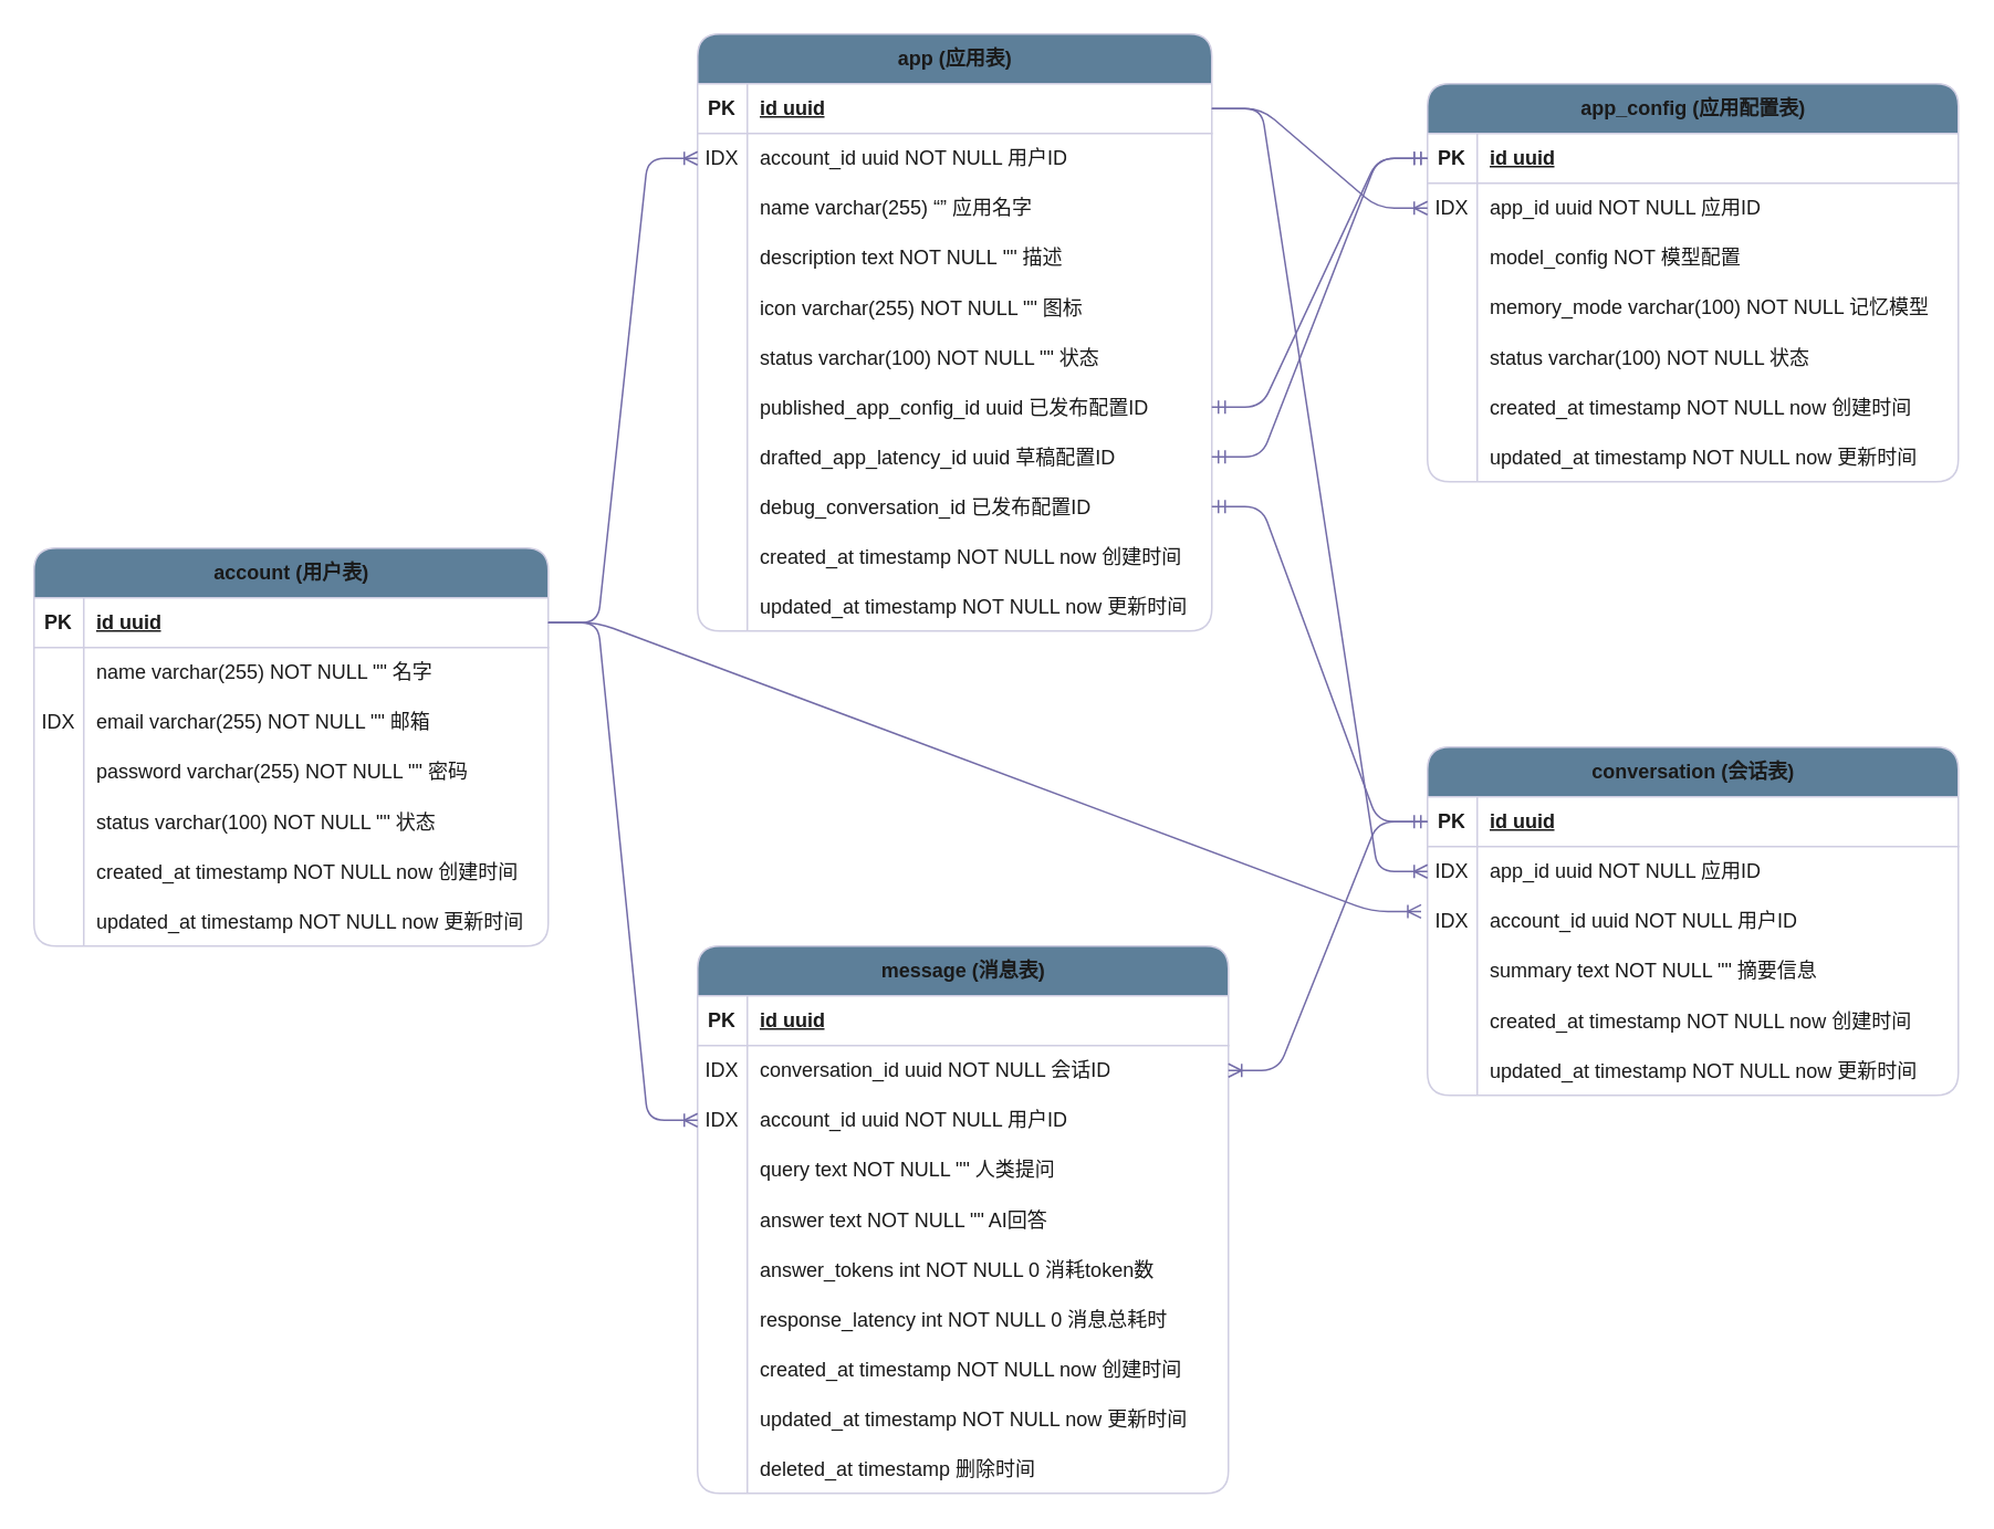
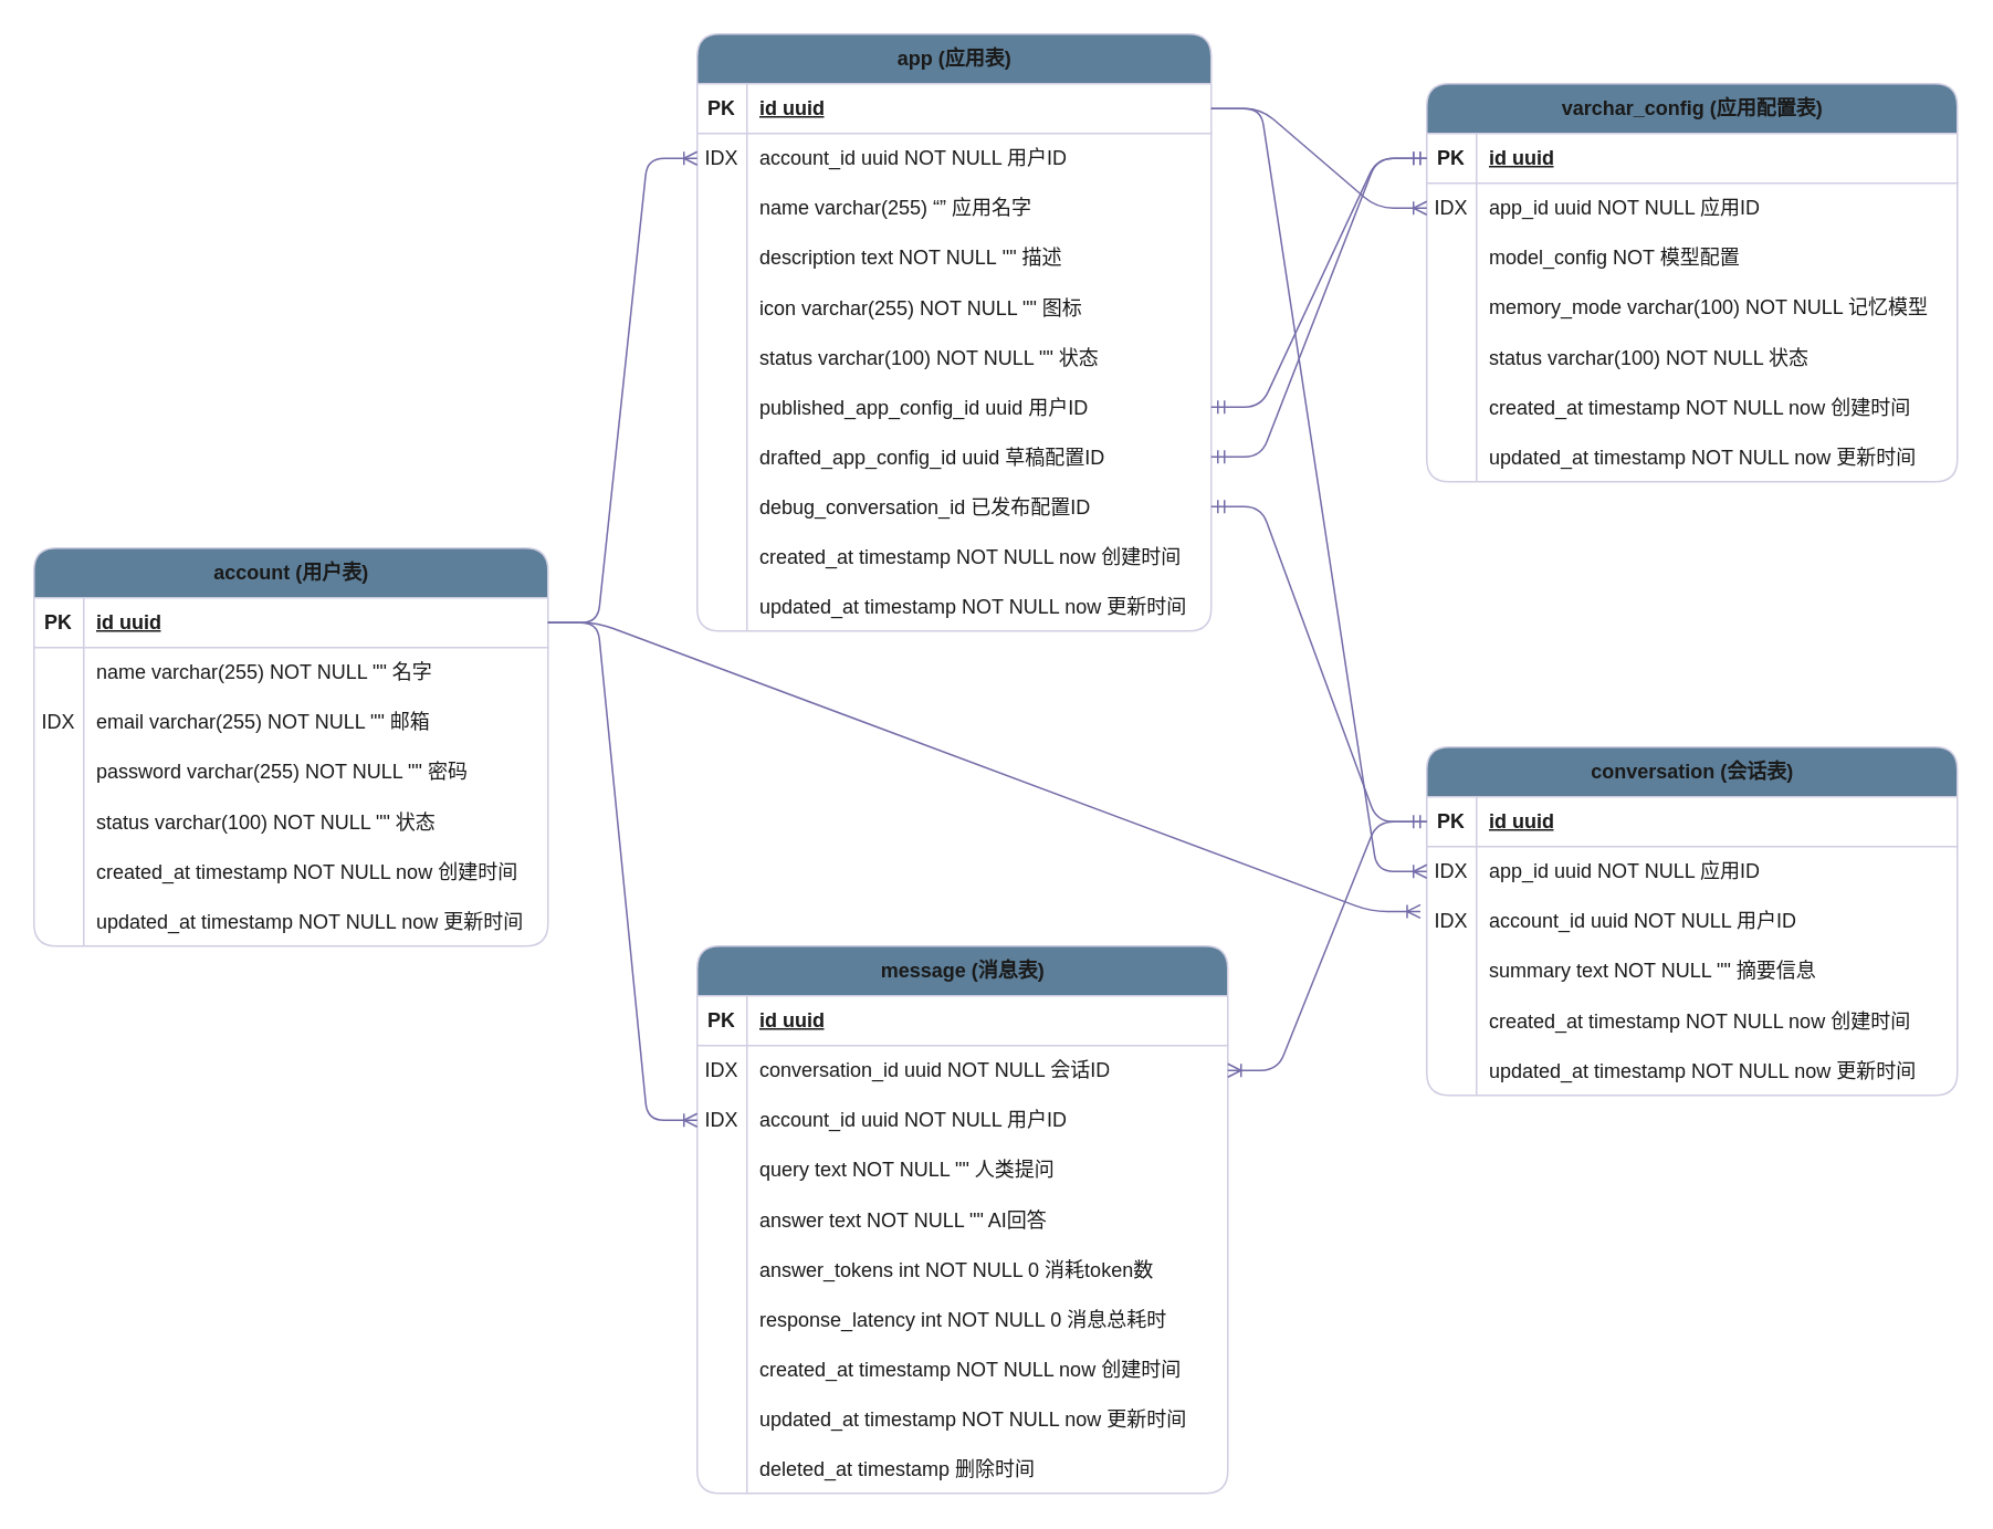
- <mxCell id="59" value="app_config (应用配置表)" style="shape=table;startSize=30;container=1;collapsible=1;childLayout=tableLayout;fixedRows=1;rowLines=0;fontStyle=1;align=center;resizeLast=1;html=1;labelBackgroundColor=none;fillColor=#5D7F99;strokeColor=#D0CEE2;fontColor=#1A1A1A;rounded=1;" vertex="1" parent="1"><mxGeometry x="860" y="50" width="320" height="240" as="geometry" /></mxCell>
+ <mxCell id="59" value="varchar_config (应用配置表)" style="shape=table;startSize=30;container=1;collapsible=1;childLayout=tableLayout;fixedRows=1;rowLines=0;fontStyle=1;align=center;resizeLast=1;html=1;labelBackgroundColor=none;fillColor=#5D7F99;strokeColor=#D0CEE2;fontColor=#1A1A1A;rounded=1;" vertex="1" parent="1"><mxGeometry x="860" y="50" width="320" height="240" as="geometry" /></mxCell>
- <mxCell id="45" value="published_app_config_id uuid 已发布配置ID" style="shape=partialRectangle;connectable=0;fillColor=none;top=0;left=0;bottom=0;right=0;align=left;spacingLeft=6;overflow=hidden;labelBackgroundColor=none;strokeColor=#D0CEE2;fontColor=#1A1A1A;rounded=1;" vertex="1" parent="43"><mxGeometry x="30" width="280" height="30" as="geometry"><mxRectangle width="280" height="30" as="alternateBounds" /></mxGeometry></mxCell>
+ <mxCell id="45" value="published_app_config_id uuid 用户ID" style="shape=partialRectangle;connectable=0;fillColor=none;top=0;left=0;bottom=0;right=0;align=left;spacingLeft=6;overflow=hidden;labelBackgroundColor=none;strokeColor=#D0CEE2;fontColor=#1A1A1A;rounded=1;" vertex="1" parent="43"><mxGeometry x="30" width="280" height="30" as="geometry"><mxRectangle width="280" height="30" as="alternateBounds" /></mxGeometry></mxCell>
- <mxCell id="48" value="drafted_app_latency_id uuid 草稿配置ID" style="shape=partialRectangle;connectable=0;fillColor=none;top=0;left=0;bottom=0;right=0;align=left;spacingLeft=6;overflow=hidden;labelBackgroundColor=none;strokeColor=#D0CEE2;fontColor=#1A1A1A;rounded=1;" vertex="1" parent="46"><mxGeometry x="30" width="280" height="30" as="geometry"><mxRectangle width="280" height="30" as="alternateBounds" /></mxGeometry></mxCell>
+ <mxCell id="48" value="drafted_app_config_id uuid 草稿配置ID" style="shape=partialRectangle;connectable=0;fillColor=none;top=0;left=0;bottom=0;right=0;align=left;spacingLeft=6;overflow=hidden;labelBackgroundColor=none;strokeColor=#D0CEE2;fontColor=#1A1A1A;rounded=1;" vertex="1" parent="46"><mxGeometry x="30" width="280" height="30" as="geometry"><mxRectangle width="280" height="30" as="alternateBounds" /></mxGeometry></mxCell>
